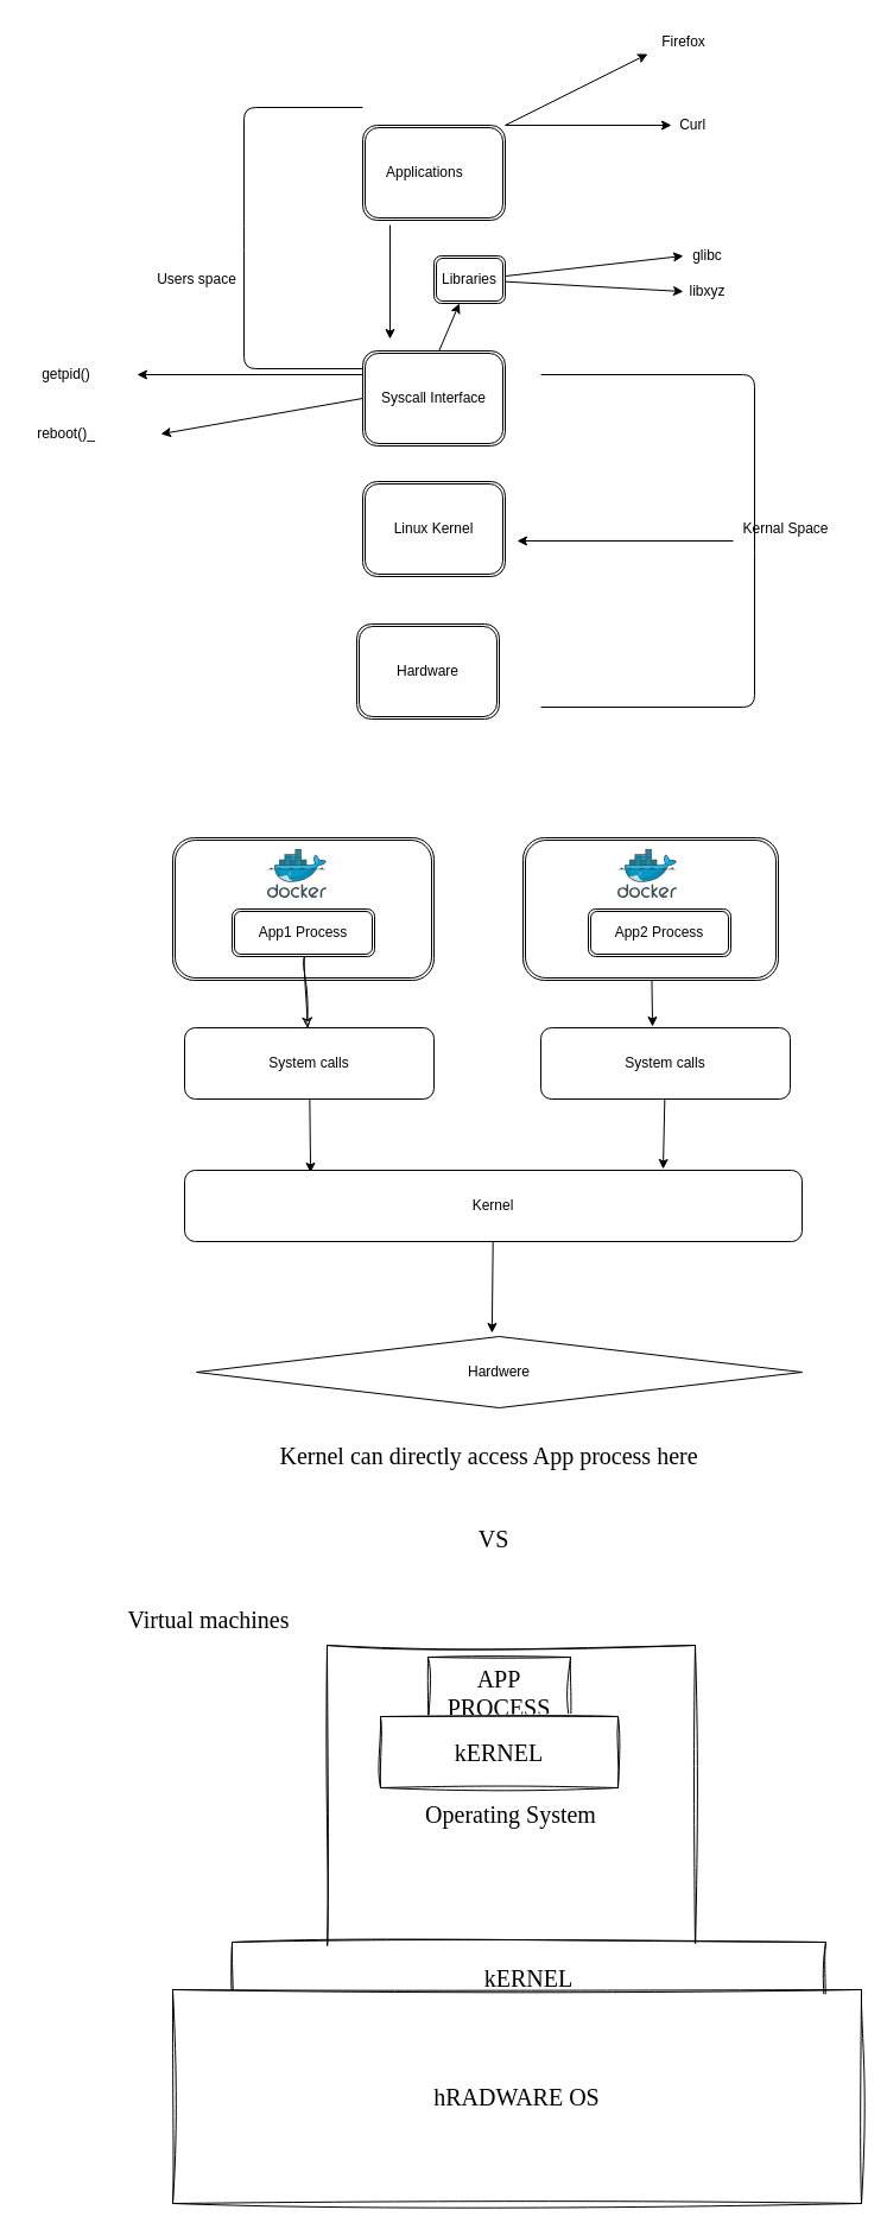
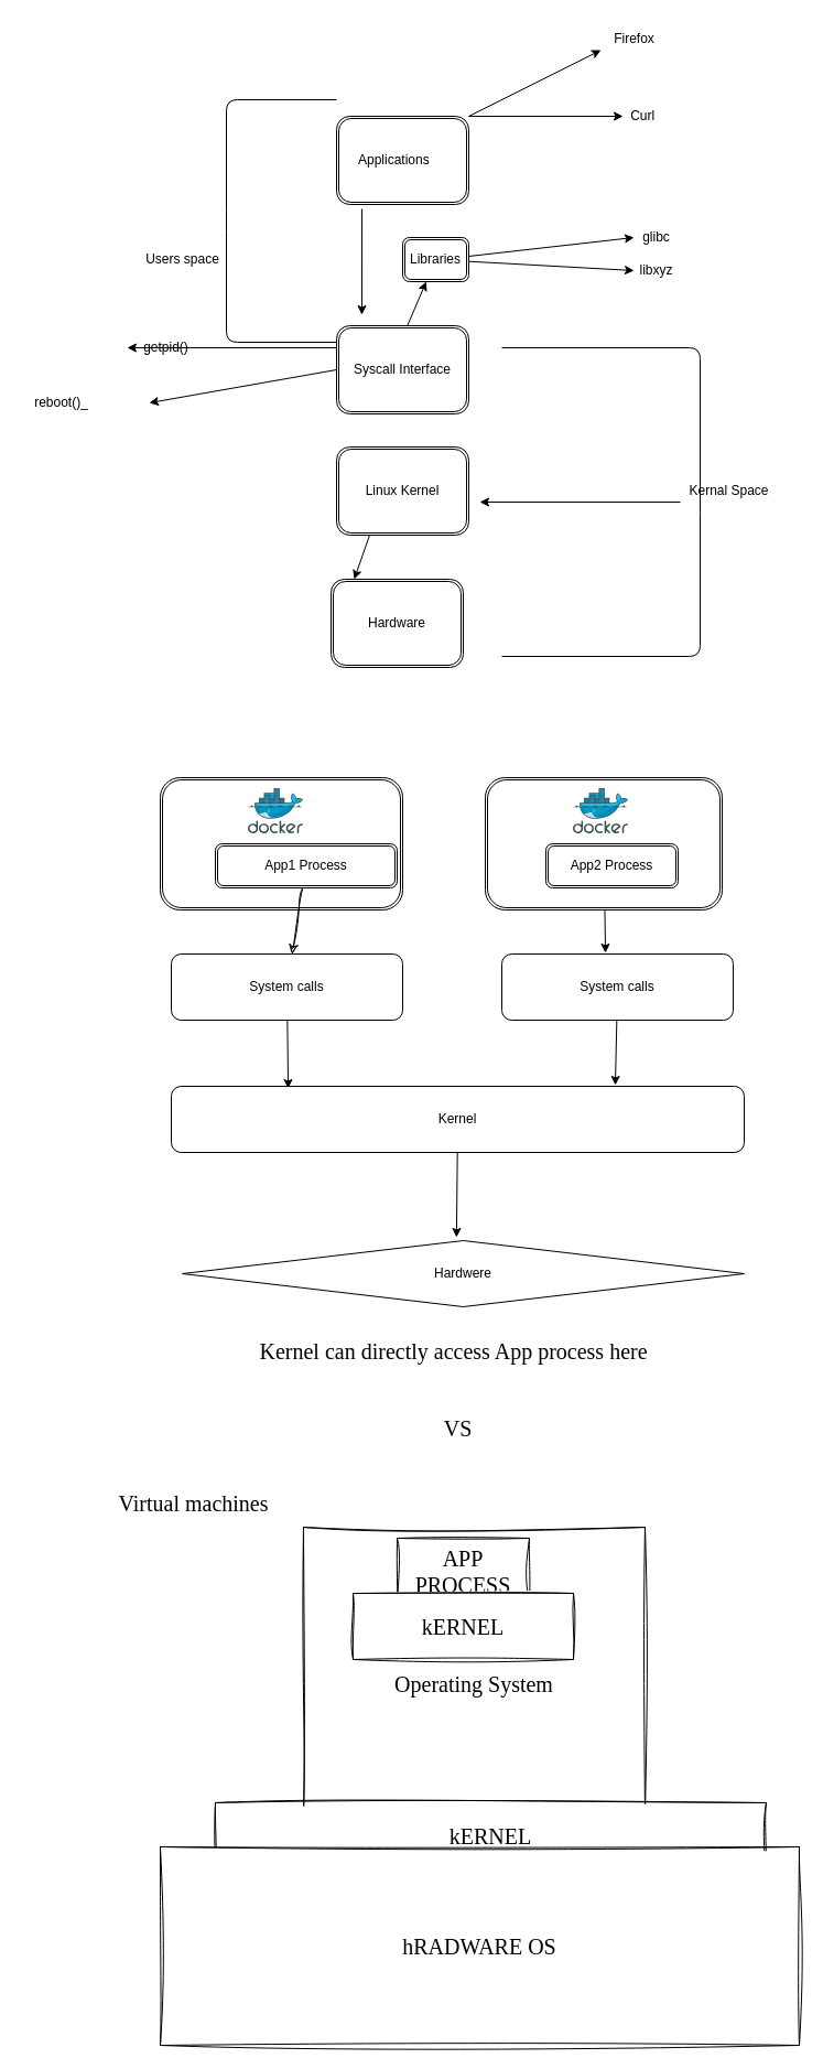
- <mxCell id="25" value="getpid()" style="text;html=1;align=center;verticalAlign=middle;resizable=0;points=[];autosize=1;strokeColor=none;fillColor=none;rounded=1;" vertex="1" parent="1"><mxGeometry x="25" y="300" width="60" height="30" as="geometry" /></mxCell>
+ <mxCell id="25" value="getpid()" style="text;html=1;align=center;verticalAlign=middle;resizable=0;points=[];autosize=1;strokeColor=none;fillColor=none;rounded=1;" vertex="1" parent="1"><mxGeometry x="120" y="300" width="60" height="30" as="geometry" /></mxCell>
+ <mxCell id="7" style="edgeStyle=none;html=1;exitX=0.25;exitY=1;exitDx=0;exitDy=0;entryX=0.175;entryY=0;entryDx=0;entryDy=0;entryPerimeter=0;" edge="1" parent="1" source="8" target="2"><mxGeometry relative="1" as="geometry" /></mxCell>
- <mxCell id="31" value="App1 Process" style="shape=ext;double=1;rounded=1;whiteSpace=wrap;html=1;" vertex="1" parent="1"><mxGeometry x="195" y="765" width="120" height="40" as="geometry" /></mxCell>
+ <mxCell id="31" value="App1 Process" style="shape=ext;double=1;rounded=1;whiteSpace=wrap;html=1;" vertex="1" parent="1"><mxGeometry x="195" y="765" width="165" height="40" as="geometry" /></mxCell>
